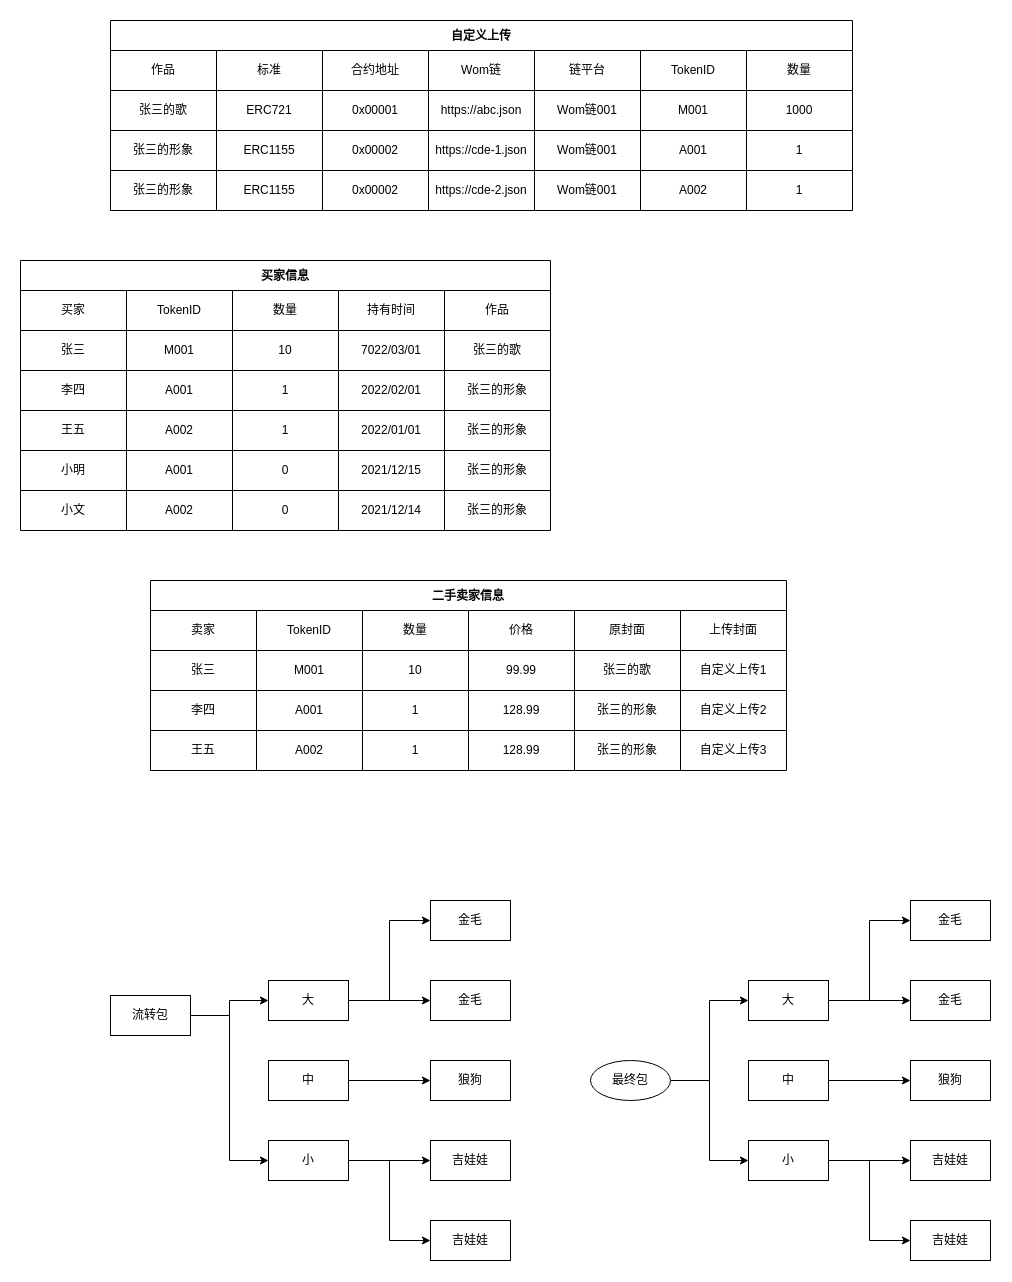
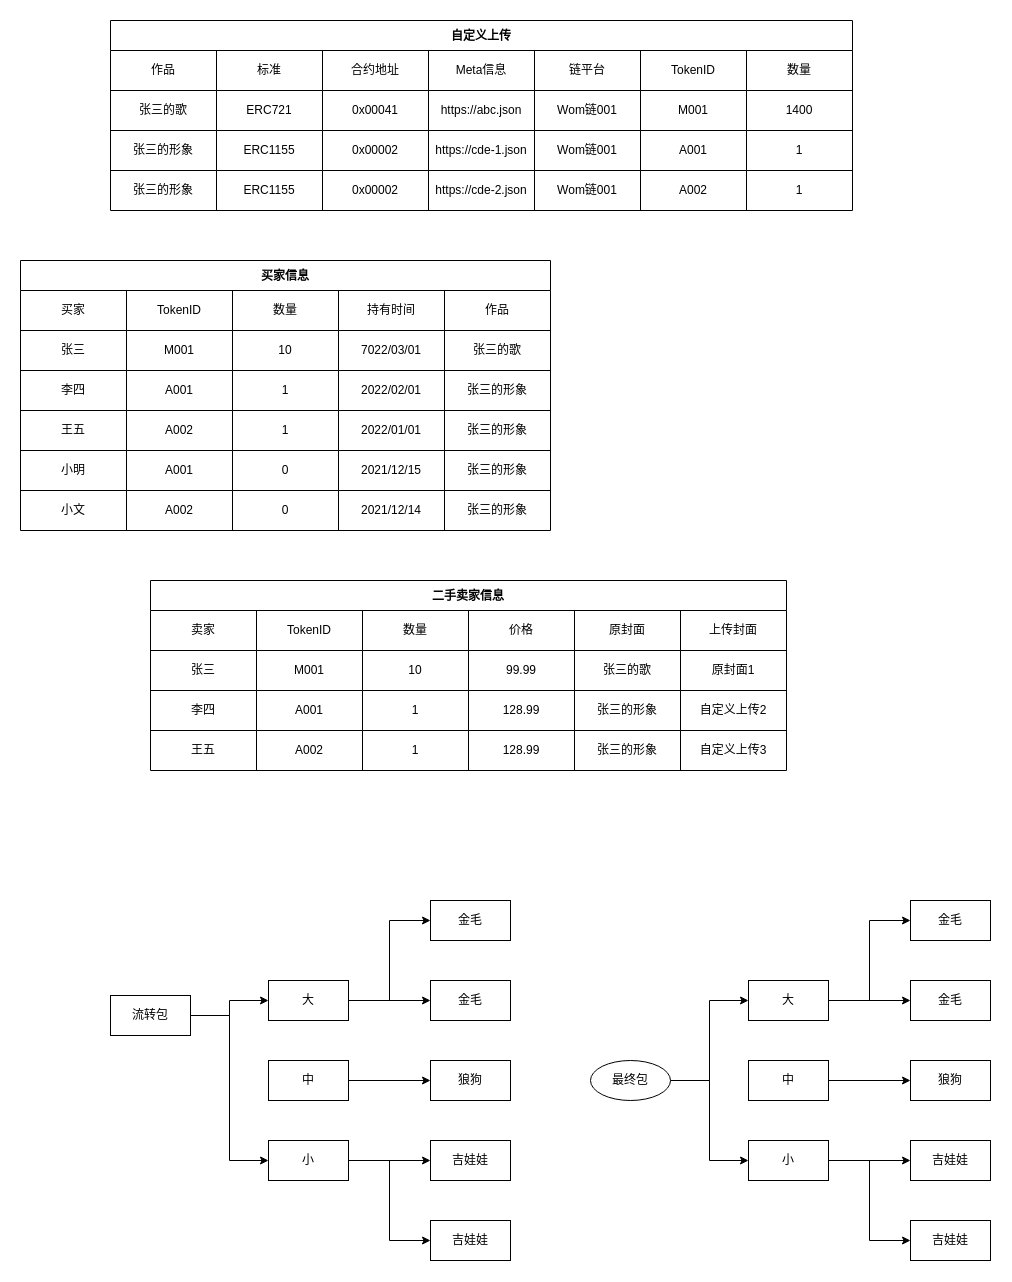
- <mxCell id="7" value="Wom链" style="shape=partialRectangle;html=1;whiteSpace=wrap;connectable=0;fillColor=none;top=0;left=0;bottom=0;right=0;overflow=hidden;" vertex="1" parent="3"><mxGeometry x="318" width="106" height="40" as="geometry"><mxRectangle width="106" height="40" as="alternateBounds" /></mxGeometry></mxCell>
+ <mxCell id="7" value="Meta信息" style="shape=partialRectangle;html=1;whiteSpace=wrap;connectable=0;fillColor=none;top=0;left=0;bottom=0;right=0;overflow=hidden;" vertex="1" parent="3"><mxGeometry x="318" width="106" height="40" as="geometry"><mxRectangle width="106" height="40" as="alternateBounds" /></mxGeometry></mxCell>
- <mxCell id="14" value="0x00001" style="shape=partialRectangle;html=1;whiteSpace=wrap;connectable=0;fillColor=none;top=0;left=0;bottom=0;right=0;overflow=hidden;" vertex="1" parent="11"><mxGeometry x="212" width="106" height="40" as="geometry"><mxRectangle width="106" height="40" as="alternateBounds" /></mxGeometry></mxCell>
+ <mxCell id="14" value="0x00041" style="shape=partialRectangle;html=1;whiteSpace=wrap;connectable=0;fillColor=none;top=0;left=0;bottom=0;right=0;overflow=hidden;" vertex="1" parent="11"><mxGeometry x="212" width="106" height="40" as="geometry"><mxRectangle width="106" height="40" as="alternateBounds" /></mxGeometry></mxCell>
- <mxCell id="18" value="1000" style="shape=partialRectangle;html=1;whiteSpace=wrap;connectable=0;fillColor=none;top=0;left=0;bottom=0;right=0;overflow=hidden;" vertex="1" parent="11"><mxGeometry x="636" width="106" height="40" as="geometry"><mxRectangle width="106" height="40" as="alternateBounds" /></mxGeometry></mxCell>
+ <mxCell id="18" value="1400" style="shape=partialRectangle;html=1;whiteSpace=wrap;connectable=0;fillColor=none;top=0;left=0;bottom=0;right=0;overflow=hidden;" vertex="1" parent="11"><mxGeometry x="636" width="106" height="40" as="geometry"><mxRectangle width="106" height="40" as="alternateBounds" /></mxGeometry></mxCell>
- <mxCell id="86" value="自定义上传1" style="shape=partialRectangle;html=1;whiteSpace=wrap;connectable=0;fillColor=none;top=0;left=0;bottom=0;right=0;overflow=hidden;" vertex="1" parent="80"><mxGeometry x="530" width="106" height="40" as="geometry"><mxRectangle width="106" height="40" as="alternateBounds" /></mxGeometry></mxCell>
+ <mxCell id="86" value="原封面1" style="shape=partialRectangle;html=1;whiteSpace=wrap;connectable=0;fillColor=none;top=0;left=0;bottom=0;right=0;overflow=hidden;" vertex="1" parent="80"><mxGeometry x="530" width="106" height="40" as="geometry"><mxRectangle width="106" height="40" as="alternateBounds" /></mxGeometry></mxCell>
